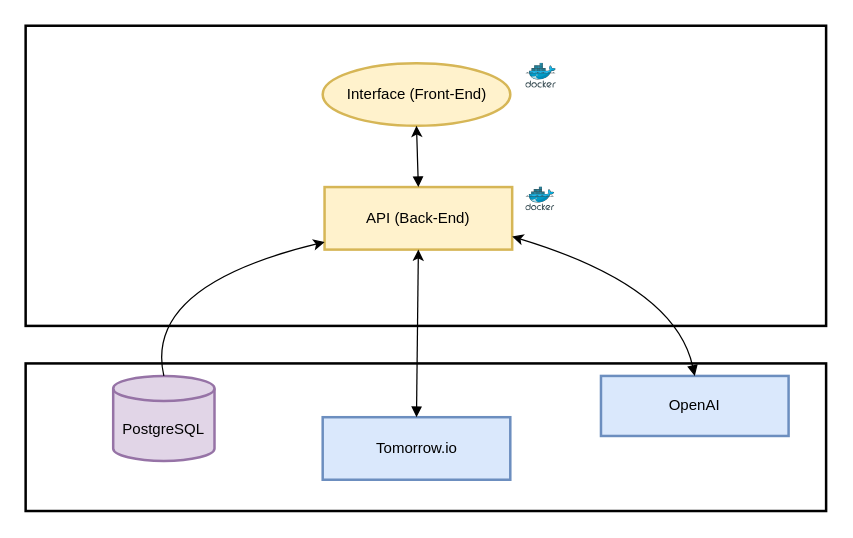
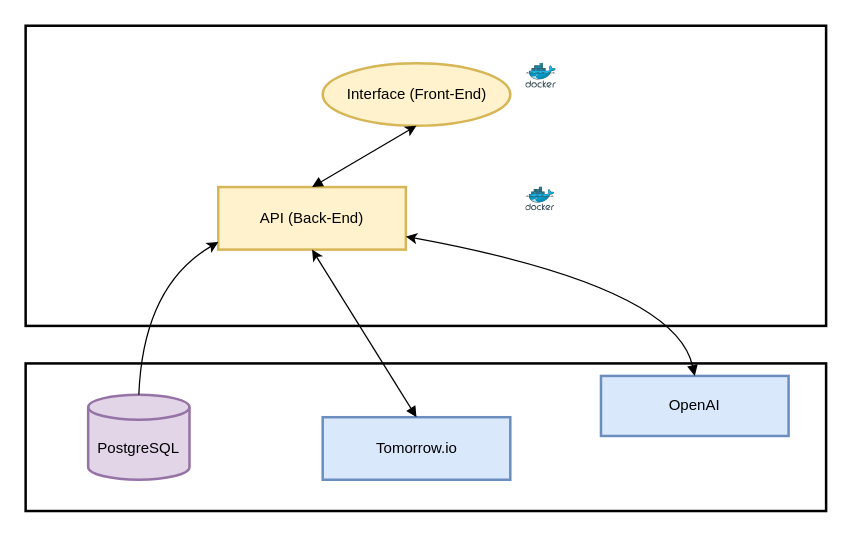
- <mxCell id="5" value="API (Back-End)" style="whiteSpace=wrap;strokeWidth=2;fillColor=#fff2cc;strokeColor=#d6b656;" parent="1" vertex="1"><mxGeometry x="259" y="149" width="150" height="50" as="geometry" /></mxCell>
+ <mxCell id="5" value="API (Back-End)" style="whiteSpace=wrap;strokeWidth=2;fillColor=#fff2cc;strokeColor=#d6b656;" parent="1" vertex="1"><mxGeometry x="174" y="149" width="150" height="50" as="geometry" /></mxCell>
- <mxCell id="6" value="PostgreSQL" style="shape=cylinder3;boundedLbl=1;backgroundOutline=1;size=10;strokeWidth=2;whiteSpace=wrap;fillColor=#e1d5e7;strokeColor=#9673a6;" parent="1" vertex="1"><mxGeometry x="90" y="300" width="81" height="68" as="geometry" /></mxCell>
+ <mxCell id="6" value="PostgreSQL" style="shape=cylinder3;boundedLbl=1;backgroundOutline=1;size=10;strokeWidth=2;whiteSpace=wrap;fillColor=#e1d5e7;strokeColor=#9673a6;" parent="1" vertex="1"><mxGeometry x="70" y="315" width="81" height="68" as="geometry" /></mxCell>
